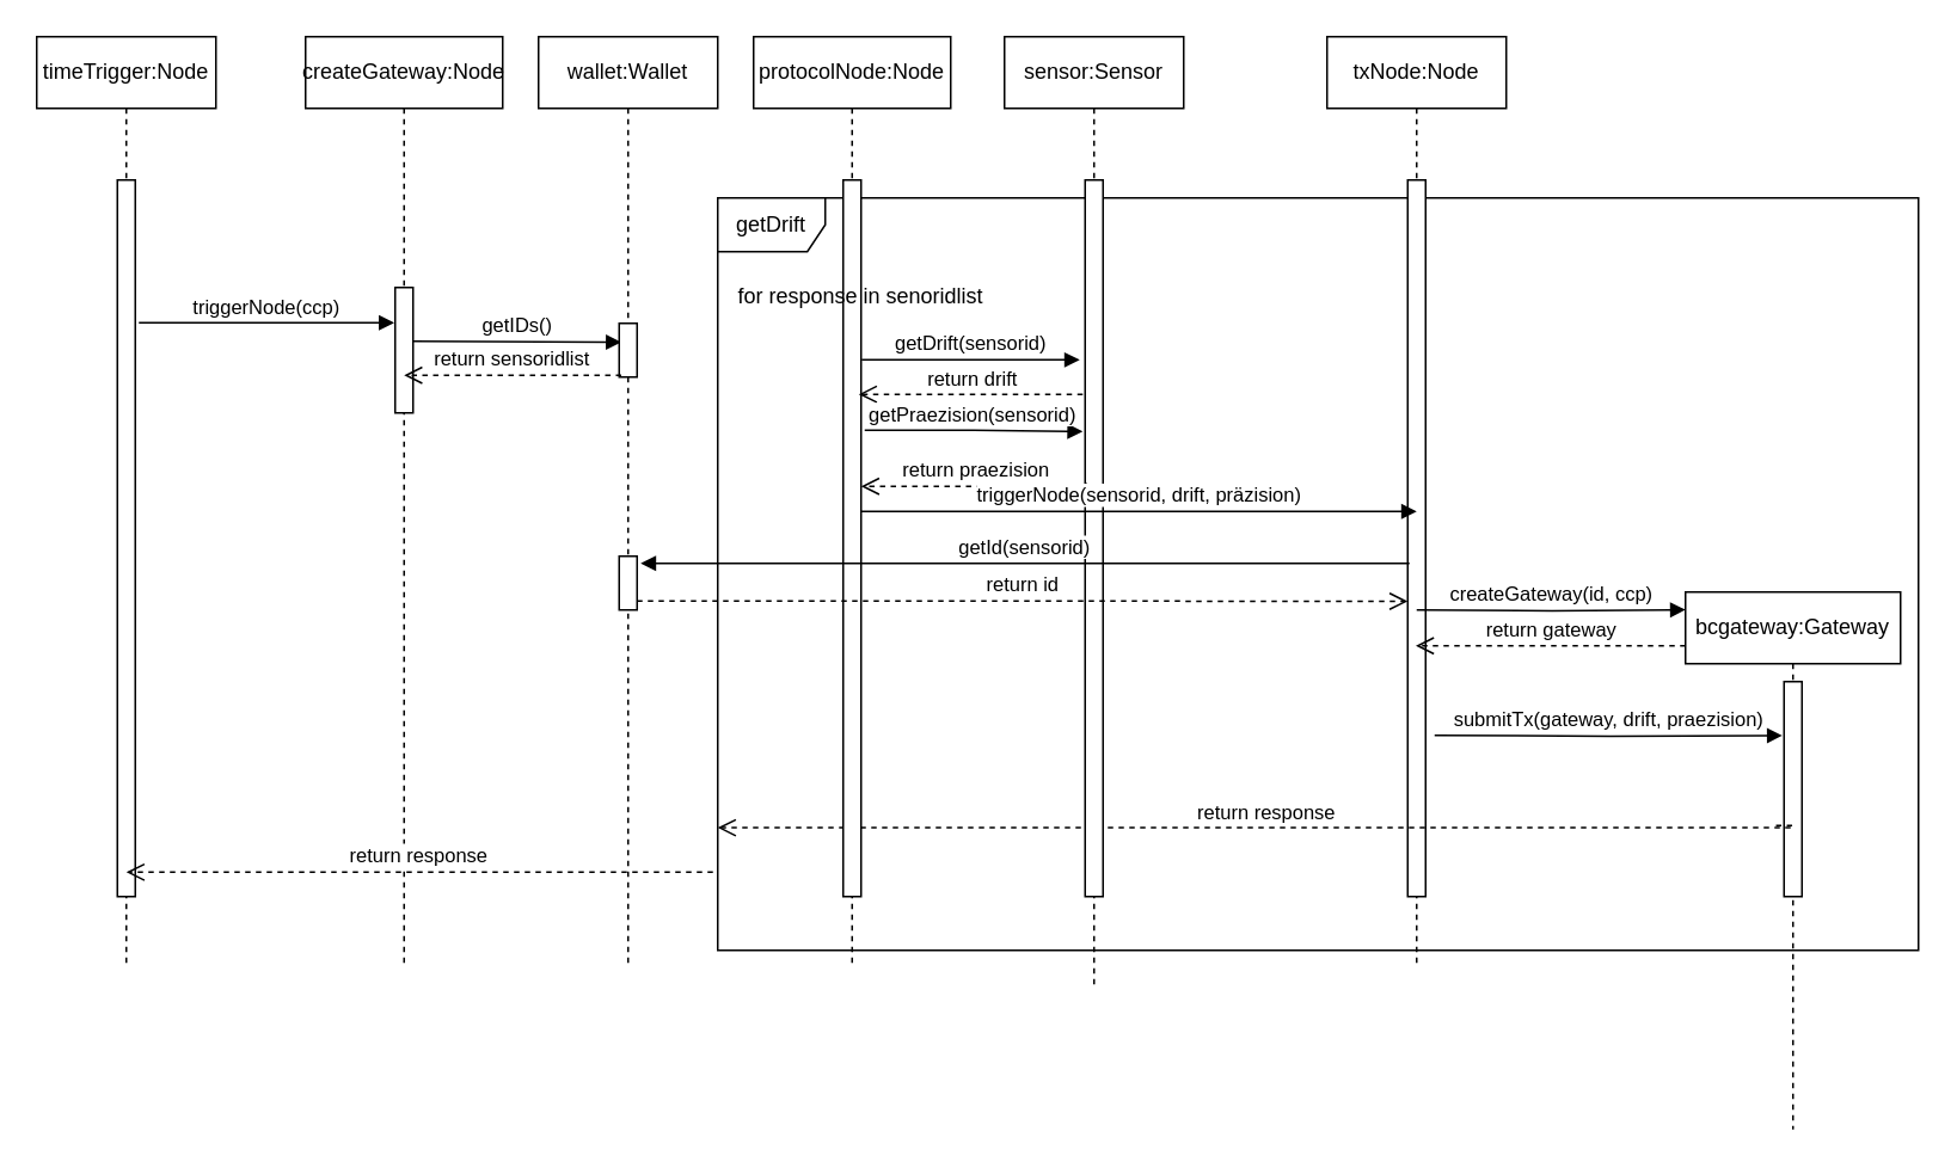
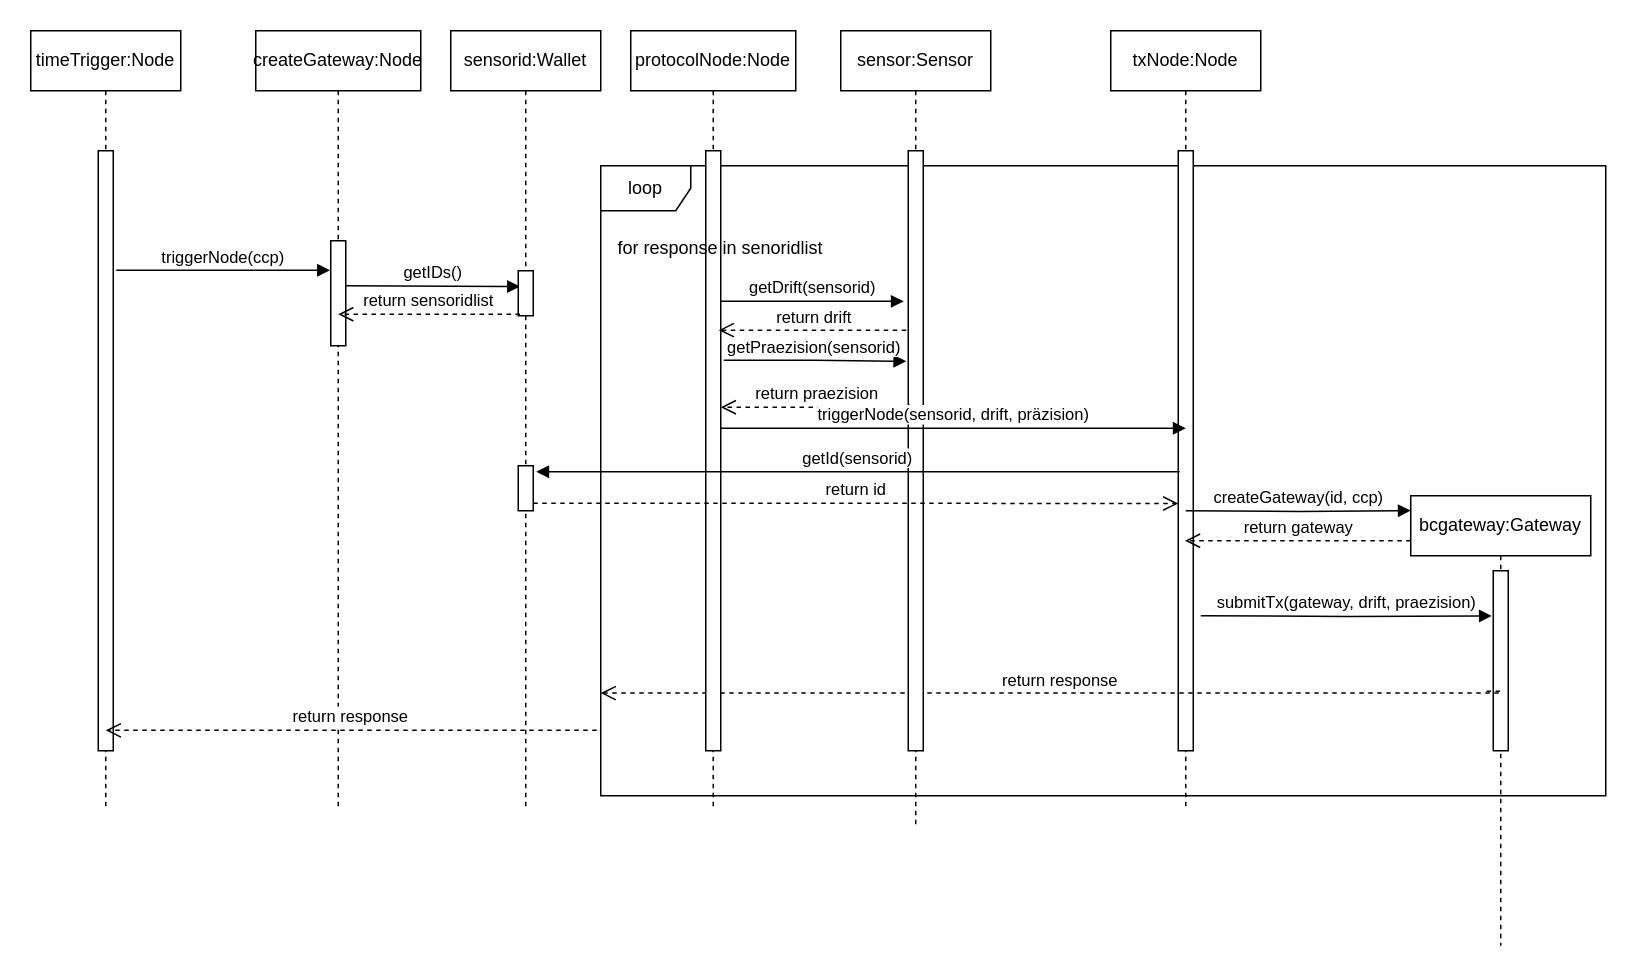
- <mxCell id="26" value="wallet:Wallet" style="shape=umlLifeline;perimeter=lifelinePerimeter;whiteSpace=wrap;html=1;container=1;collapsible=0;recursiveResize=0;outlineConnect=0;" vertex="1" parent="1"><mxGeometry x="300" y="20" width="100" height="520" as="geometry" /></mxCell>
+ <mxCell id="26" value="sensorid:Wallet" style="shape=umlLifeline;perimeter=lifelinePerimeter;whiteSpace=wrap;html=1;container=1;collapsible=0;recursiveResize=0;outlineConnect=0;" vertex="1" parent="1"><mxGeometry x="300" y="20" width="100" height="520" as="geometry" /></mxCell>
- <mxCell id="2" value="getDrift" style="shape=umlFrame;whiteSpace=wrap;html=1;" vertex="1" parent="1"><mxGeometry x="400" y="110" width="670" height="420" as="geometry" /></mxCell>
+ <mxCell id="2" value="loop" style="shape=umlFrame;whiteSpace=wrap;html=1;" vertex="1" parent="1"><mxGeometry x="400" y="110" width="670" height="420" as="geometry" /></mxCell>
